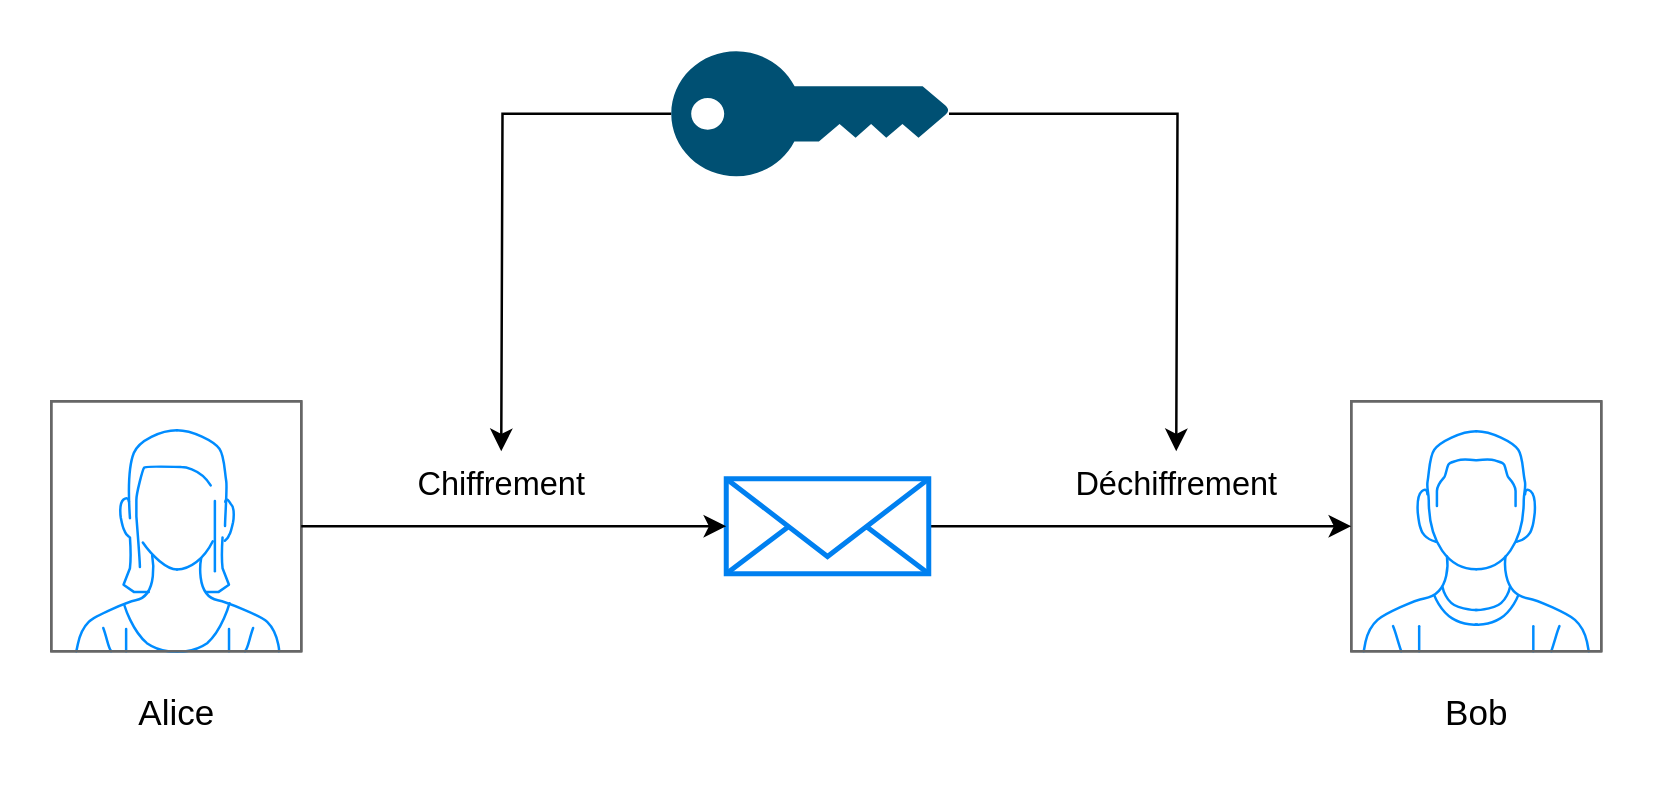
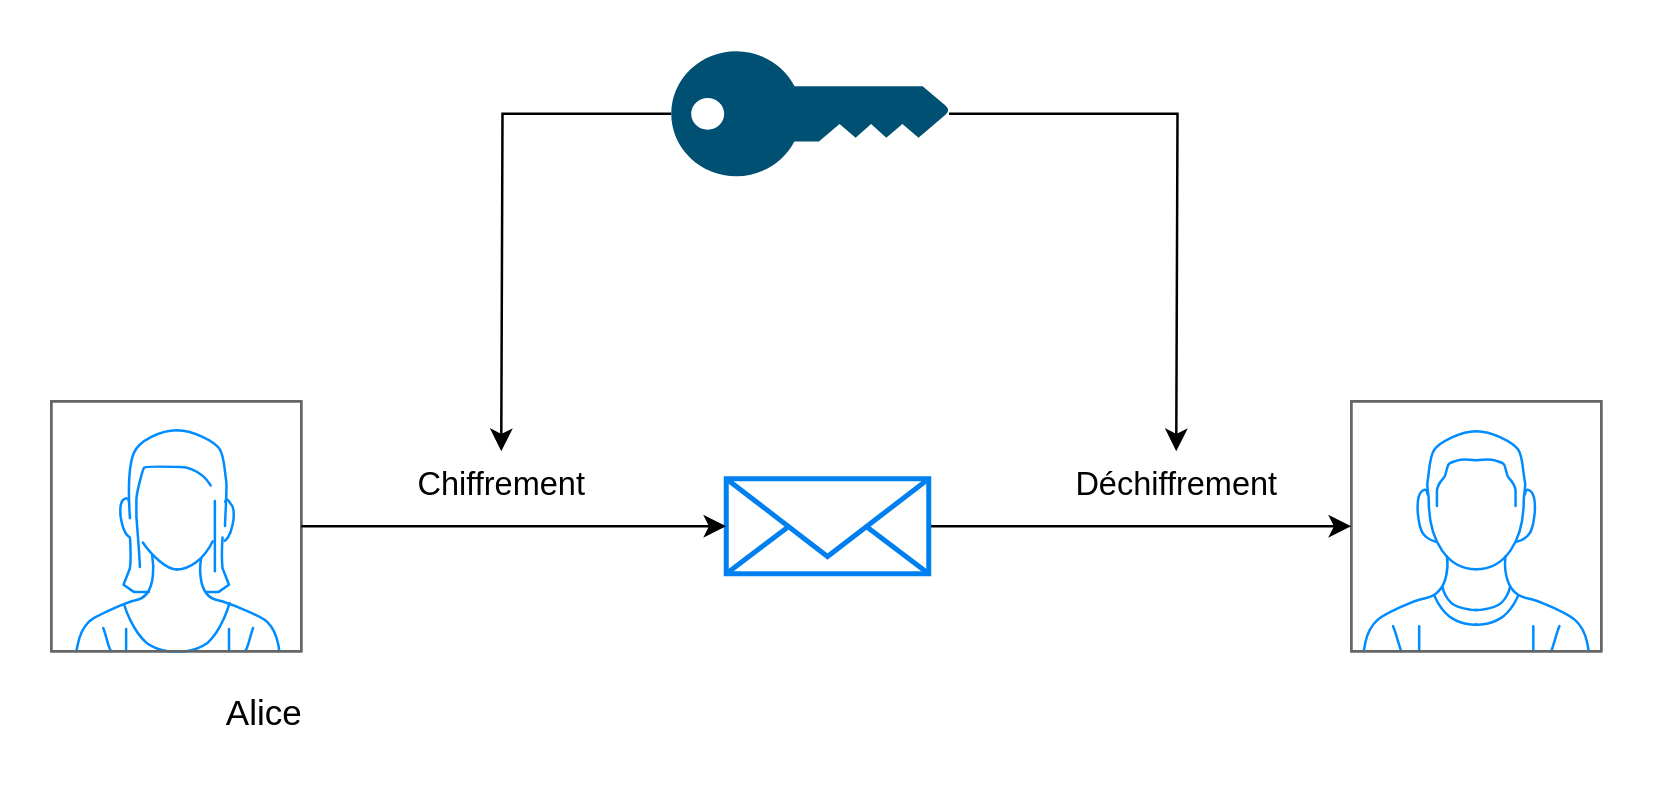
- <mxCell id="10" value="&lt;font style=&quot;font-size: 14px;&quot;&gt;Alice&lt;/font&gt;" style="text;html=1;align=center;verticalAlign=middle;resizable=0;points=[];autosize=1;strokeColor=none;fillColor=none;" vertex="1" parent="1"><mxGeometry x="45" y="270" width="50" height="30" as="geometry" /></mxCell>
+ <mxCell id="10" value="&lt;font style=&quot;font-size: 14px;&quot;&gt;Alice&lt;/font&gt;" style="text;html=1;align=center;verticalAlign=middle;resizable=0;points=[];autosize=1;strokeColor=none;fillColor=none;" vertex="1" parent="1"><mxGeometry x="80" y="270" width="50" height="30" as="geometry" /></mxCell>
- <mxCell id="11" value="&lt;font style=&quot;font-size: 14px;&quot;&gt;Bob&lt;/font&gt;" style="text;html=1;align=center;verticalAlign=middle;resizable=0;points=[];autosize=1;strokeColor=none;fillColor=none;" vertex="1" parent="1"><mxGeometry x="565" y="270" width="50" height="30" as="geometry" /></mxCell>
